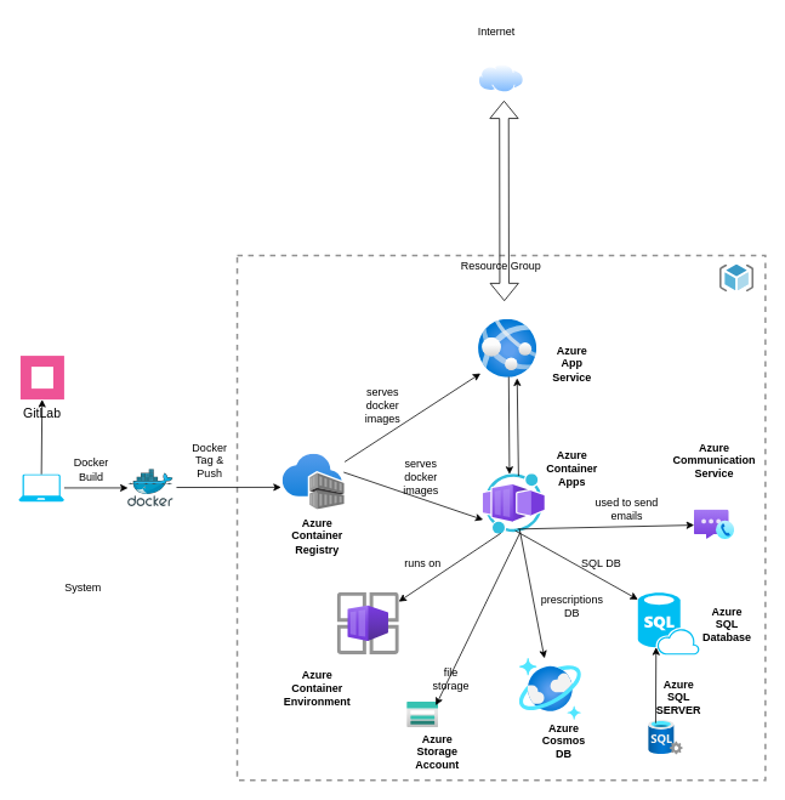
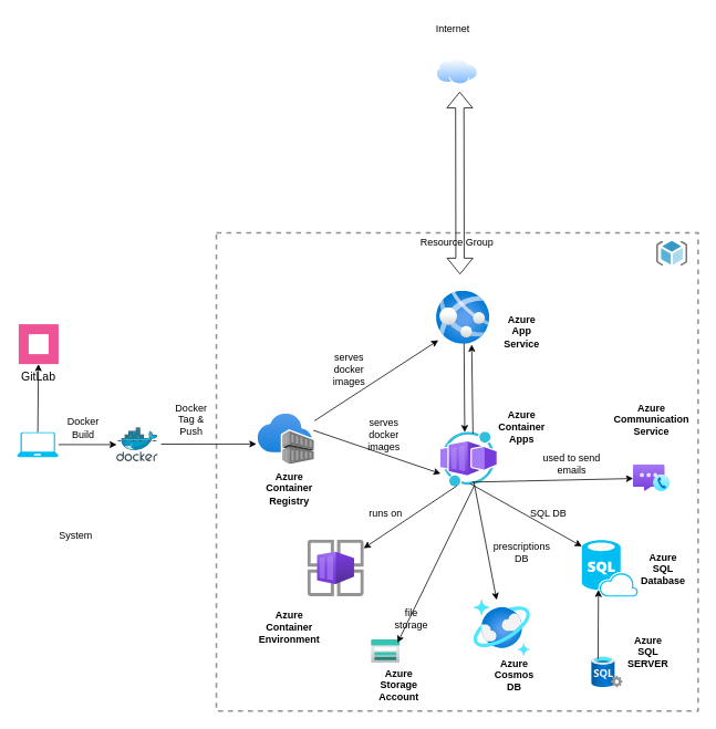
- <mxCell id="29" value="&lt;b&gt;Azure SQL SERVER&lt;/b&gt;" style="text;html=1;align=center;verticalAlign=middle;whiteSpace=wrap;rounded=0;" vertex="1" parent="2"><mxGeometry x="454.75" y="470" width="60" height="30" as="geometry" /></mxCell>
+ <mxCell id="29" value="&lt;b&gt;Azure SQL SERVER&lt;/b&gt;" style="text;html=1;align=center;verticalAlign=middle;whiteSpace=wrap;rounded=0;" vertex="1" parent="2"><mxGeometry x="489.75" y="490" width="60" height="30" as="geometry" /></mxCell>
